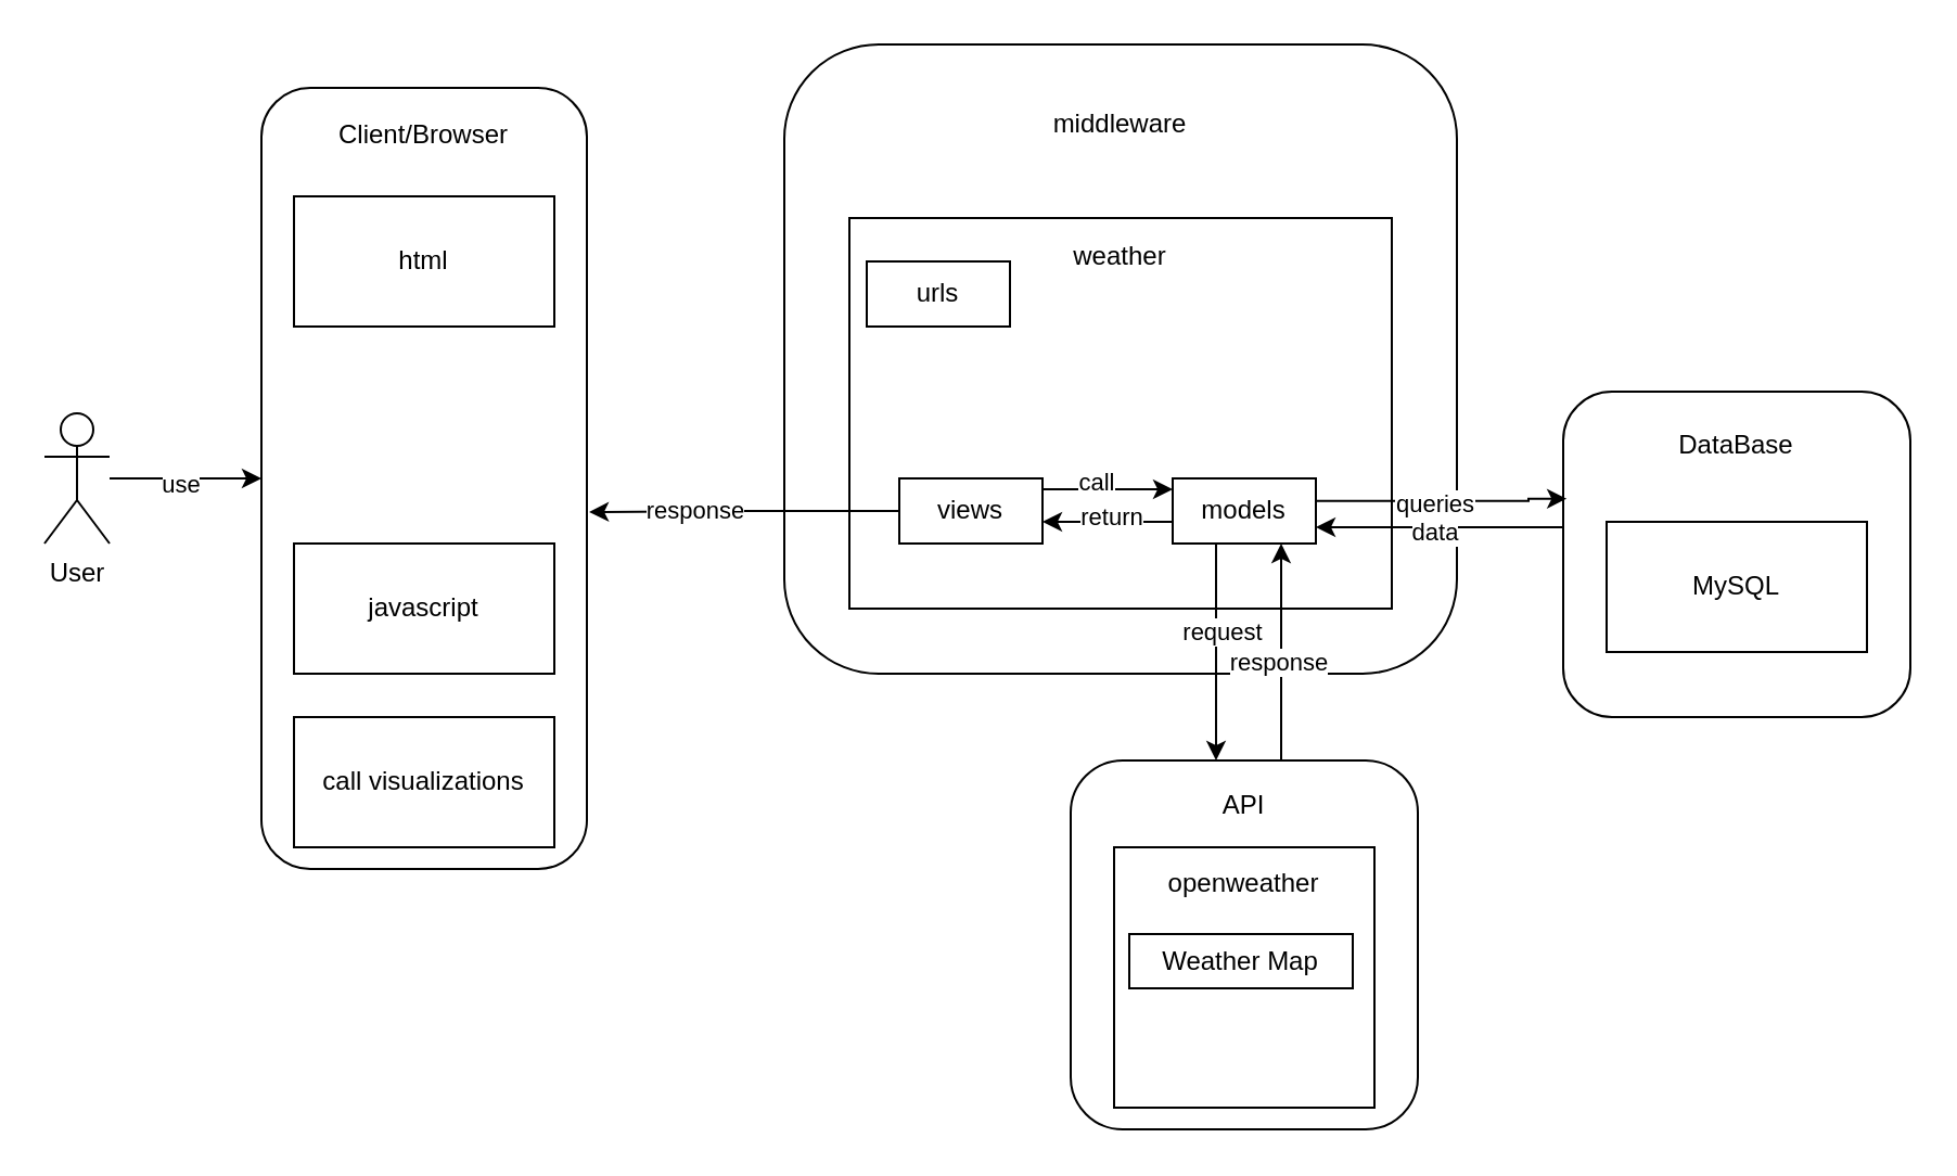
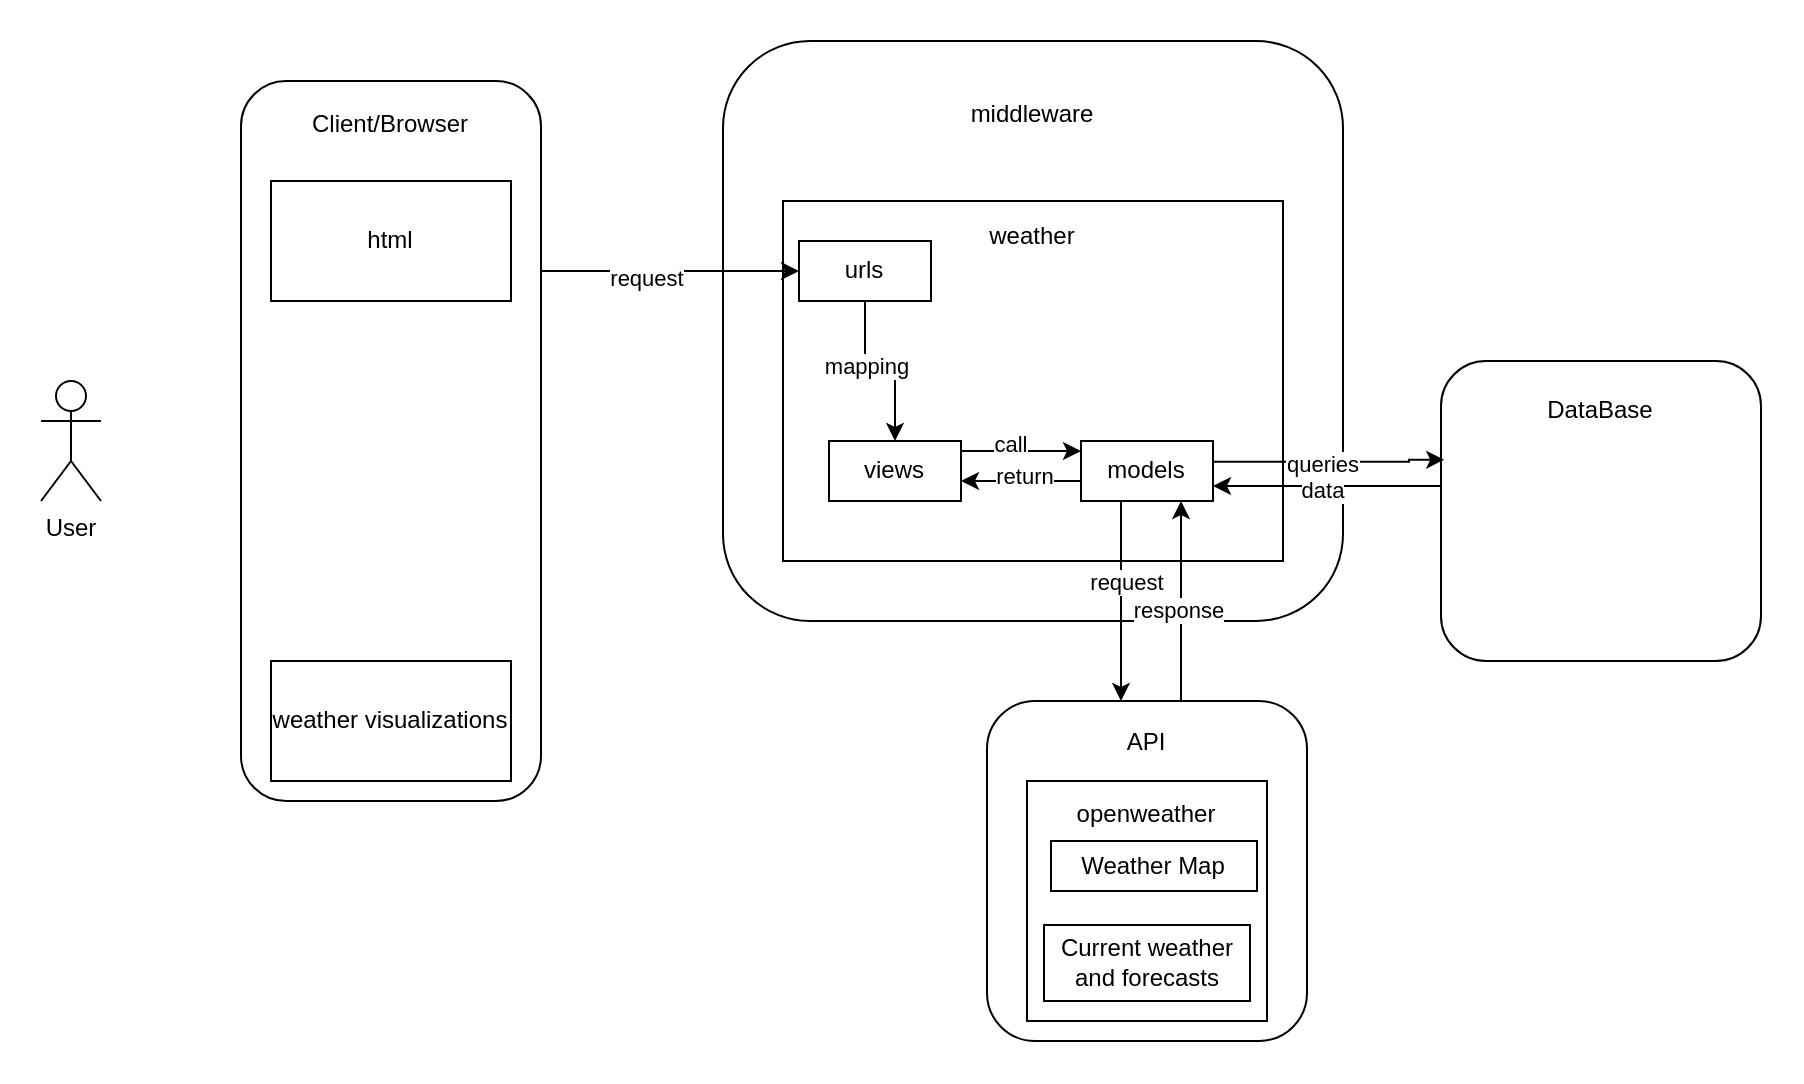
+ <mxCell id="20" style="edgeStyle=orthogonalEdgeStyle;rounded=0;orthogonalLoop=1;jettySize=auto;html=1;entryX=0;entryY=0.5;entryDx=0;entryDy=0;" edge="1" parent="1" source="9" target="19"><mxGeometry relative="1" as="geometry"><Array as="points"><mxPoint x="320" y="135" /><mxPoint x="320" y="135" /></Array></mxGeometry></mxCell>
+ <mxCell id="21" value="request" style="edgeLabel;html=1;align=center;verticalAlign=middle;resizable=0;points=[];" vertex="1" connectable="0" parent="20"><mxGeometry x="-0.197" y="-3" relative="1" as="geometry"><mxPoint as="offset" /></mxGeometry></mxCell>
+ <mxCell id="17" style="edgeStyle=orthogonalEdgeStyle;rounded=0;orthogonalLoop=1;jettySize=auto;html=1;" edge="1" parent="1" source="19" target="16"><mxGeometry relative="1" as="geometry" /></mxCell>
+ <mxCell id="18" value="mapping" style="edgeLabel;html=1;align=center;verticalAlign=middle;resizable=0;points=[];" vertex="1" connectable="0" parent="17"><mxGeometry x="-0.174" y="3" relative="1" as="geometry"><mxPoint as="offset" /></mxGeometry></mxCell>
- <mxCell id="5" style="edgeStyle=orthogonalEdgeStyle;rounded=0;orthogonalLoop=1;jettySize=auto;html=1;entryX=0;entryY=0.5;entryDx=0;entryDy=0;" edge="1" parent="1" source="7" target="9"><mxGeometry relative="1" as="geometry" /></mxCell>
- <mxCell id="6" value="use" style="edgeLabel;html=1;align=center;verticalAlign=middle;resizable=0;points=[];" vertex="1" connectable="0" parent="5"><mxGeometry x="-0.086" y="-2" relative="1" as="geometry"><mxPoint as="offset" /></mxGeometry></mxCell>
- <mxCell id="32" style="edgeStyle=orthogonalEdgeStyle;rounded=0;orthogonalLoop=1;jettySize=auto;html=1;entryX=1.007;entryY=0.543;entryDx=0;entryDy=0;entryPerimeter=0;" edge="1" parent="1" source="16" target="9"><mxGeometry relative="1" as="geometry" /></mxCell>
- <mxCell id="33" value="response" style="edgeLabel;html=1;align=center;verticalAlign=middle;resizable=0;points=[];" vertex="1" connectable="0" parent="32"><mxGeometry x="0.127" y="2" relative="1" as="geometry"><mxPoint x="-14" y="-3" as="offset" /></mxGeometry></mxCell>
- <mxCell id="27" value="MySQL" style="rounded=0;whiteSpace=wrap;html=1;" vertex="1" parent="1"><mxGeometry x="740" y="240" width="120" height="60" as="geometry" /></mxCell>
- <mxCell id="12" value="javascript" style="rounded=0;whiteSpace=wrap;html=1;" vertex="1" parent="1"><mxGeometry x="135" y="250" width="120" height="60" as="geometry" /></mxCell>
- <mxCell id="13" value="call visualizations" style="rounded=0;whiteSpace=wrap;html=1;" vertex="1" parent="1"><mxGeometry x="135" y="330" width="120" height="60" as="geometry" /></mxCell>
+ <mxCell id="13" value="weather visualizations" style="rounded=0;whiteSpace=wrap;html=1;" vertex="1" parent="1"><mxGeometry x="135" y="330" width="120" height="60" as="geometry" /></mxCell>
- <mxCell id="34" value="Weather Map" style="rounded=0;whiteSpace=wrap;html=1;" vertex="1" parent="1"><mxGeometry x="520" y="430" width="103" height="25" as="geometry" /></mxCell>
+ <mxCell id="34" value="Weather Map" style="rounded=0;whiteSpace=wrap;html=1;" vertex="1" parent="1"><mxGeometry x="525" y="420" width="103" height="25" as="geometry" /></mxCell>
+ <mxCell id="35" value="Current weather and forecasts" style="rounded=0;whiteSpace=wrap;html=1;" vertex="1" parent="1"><mxGeometry x="521.5" y="462" width="103" height="38" as="geometry" /></mxCell>
